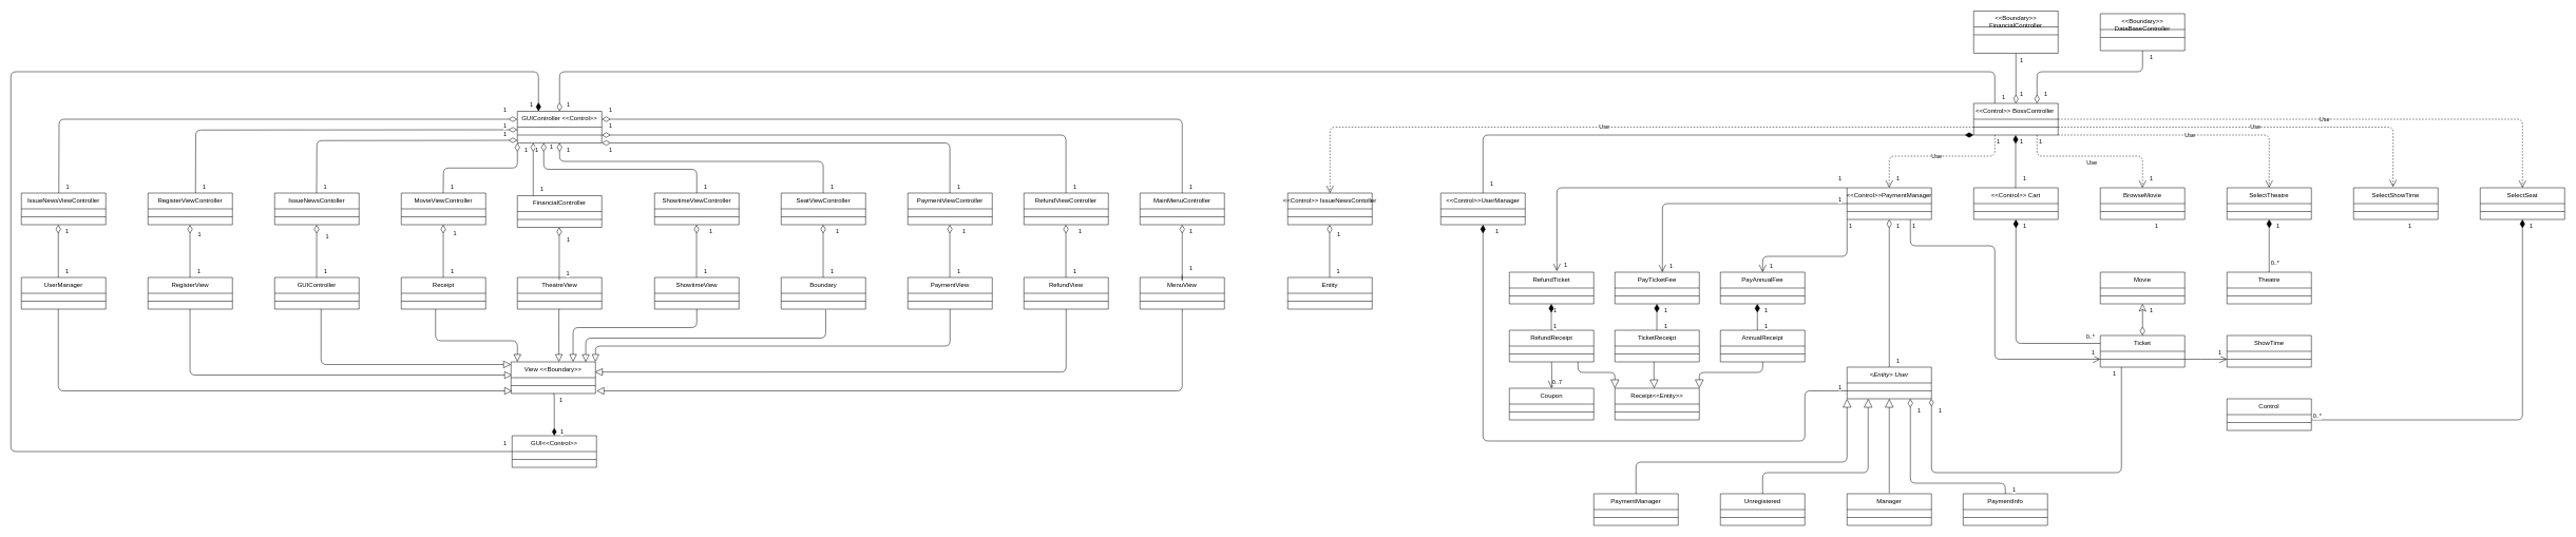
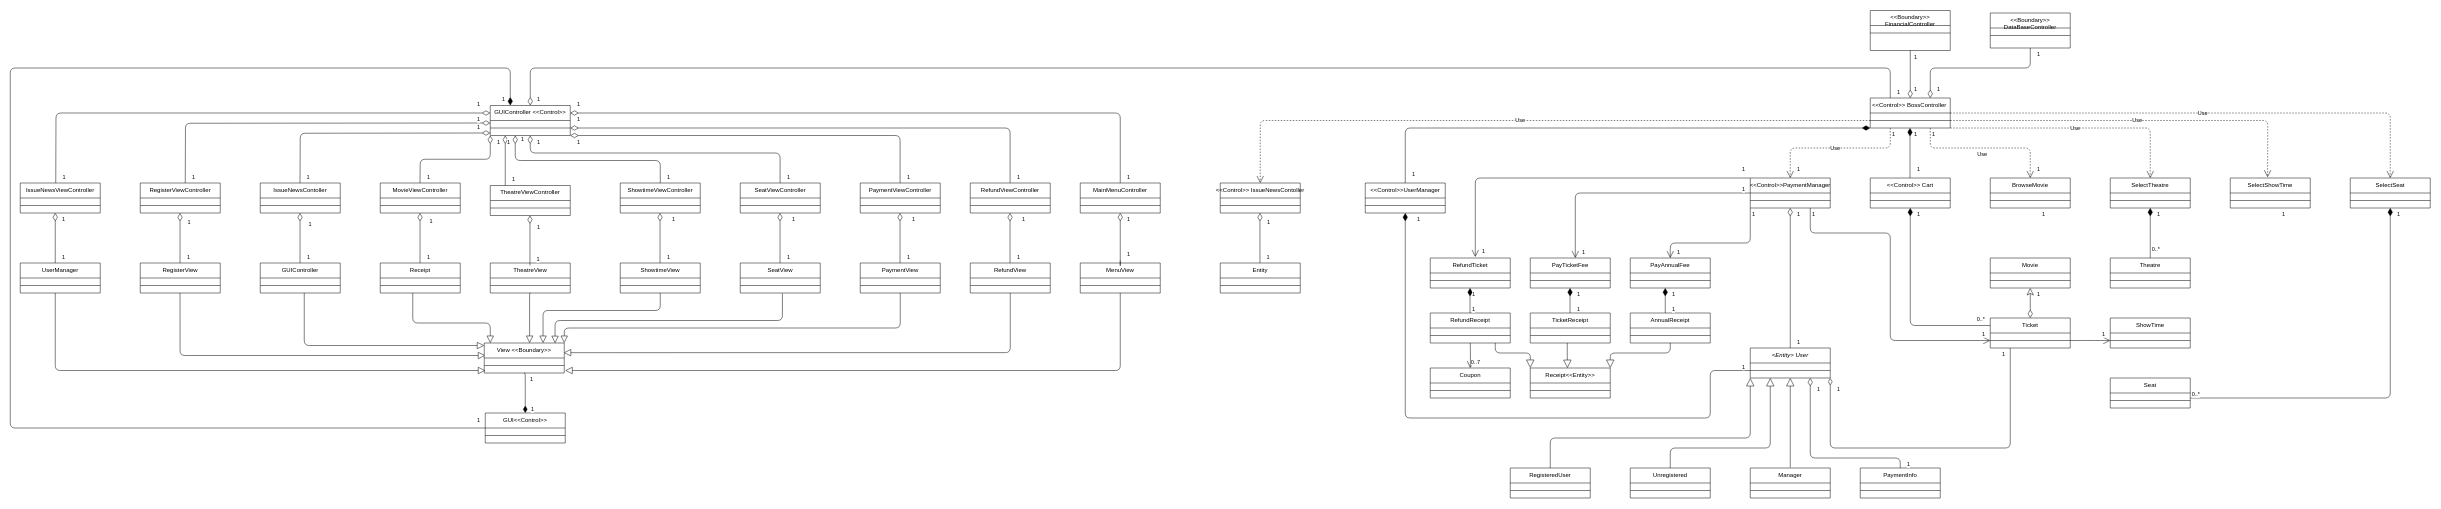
- <mxCell id="72" value="FinancialController" style="swimlane;fontStyle=0;align=center;verticalAlign=top;childLayout=stackLayout;horizontal=1;startSize=30;horizontalStack=0;resizeParent=1;resizeLast=0;collapsible=1;marginBottom=0;rounded=0;shadow=0;strokeWidth=1;" parent="1" vertex="1"><mxGeometry x="980" y="370" width="160" height="60" as="geometry"><mxRectangle x="120" y="360" width="160" height="26" as="alternateBounds" /></mxGeometry></mxCell>
+ <mxCell id="72" value="TheatreViewController" style="swimlane;fontStyle=0;align=center;verticalAlign=top;childLayout=stackLayout;horizontal=1;startSize=30;horizontalStack=0;resizeParent=1;resizeLast=0;collapsible=1;marginBottom=0;rounded=0;shadow=0;strokeWidth=1;" parent="1" vertex="1"><mxGeometry x="980" y="370" width="160" height="60" as="geometry"><mxRectangle x="120" y="360" width="160" height="26" as="alternateBounds" /></mxGeometry></mxCell>
- <mxCell id="84" value="Boundary" style="swimlane;fontStyle=0;align=center;verticalAlign=top;childLayout=stackLayout;horizontal=1;startSize=30;horizontalStack=0;resizeParent=1;resizeLast=0;collapsible=1;marginBottom=0;rounded=0;shadow=0;strokeWidth=1;" parent="1" vertex="1"><mxGeometry x="1480" y="525" width="160" height="60" as="geometry"><mxRectangle x="120" y="360" width="160" height="26" as="alternateBounds" /></mxGeometry></mxCell>
+ <mxCell id="84" value="SeatView" style="swimlane;fontStyle=0;align=center;verticalAlign=top;childLayout=stackLayout;horizontal=1;startSize=30;horizontalStack=0;resizeParent=1;resizeLast=0;collapsible=1;marginBottom=0;rounded=0;shadow=0;strokeWidth=1;" parent="1" vertex="1"><mxGeometry x="1480" y="525" width="160" height="60" as="geometry"><mxRectangle x="120" y="360" width="160" height="26" as="alternateBounds" /></mxGeometry></mxCell>
- <mxCell id="16" value="Control" style="swimlane;fontStyle=0;align=center;verticalAlign=top;childLayout=stackLayout;horizontal=1;startSize=30;horizontalStack=0;resizeParent=1;resizeLast=0;collapsible=1;marginBottom=0;rounded=0;shadow=0;strokeWidth=1;" parent="1" vertex="1"><mxGeometry x="4220" y="755" width="160" height="60" as="geometry"><mxRectangle x="120" y="360" width="160" height="26" as="alternateBounds" /></mxGeometry></mxCell>
+ <mxCell id="16" value="Seat" style="swimlane;fontStyle=0;align=center;verticalAlign=top;childLayout=stackLayout;horizontal=1;startSize=30;horizontalStack=0;resizeParent=1;resizeLast=0;collapsible=1;marginBottom=0;rounded=0;shadow=0;strokeWidth=1;" parent="1" vertex="1"><mxGeometry x="4220" y="755" width="160" height="60" as="geometry"><mxRectangle x="120" y="360" width="160" height="26" as="alternateBounds" /></mxGeometry></mxCell>
- <mxCell id="118" value="PaymentManager" style="swimlane;fontStyle=0;align=center;verticalAlign=top;childLayout=stackLayout;horizontal=1;startSize=30;horizontalStack=0;resizeParent=1;resizeLast=0;collapsible=1;marginBottom=0;rounded=0;shadow=0;strokeWidth=1;" parent="1" vertex="1"><mxGeometry x="3020" y="935" width="160" height="60" as="geometry"><mxRectangle x="120" y="360" width="160" height="26" as="alternateBounds" /></mxGeometry></mxCell>
+ <mxCell id="118" value="RegisteredUser" style="swimlane;fontStyle=0;align=center;verticalAlign=top;childLayout=stackLayout;horizontal=1;startSize=30;horizontalStack=0;resizeParent=1;resizeLast=0;collapsible=1;marginBottom=0;rounded=0;shadow=0;strokeWidth=1;" parent="1" vertex="1"><mxGeometry x="3020" y="935" width="160" height="60" as="geometry"><mxRectangle x="120" y="360" width="160" height="26" as="alternateBounds" /></mxGeometry></mxCell>
